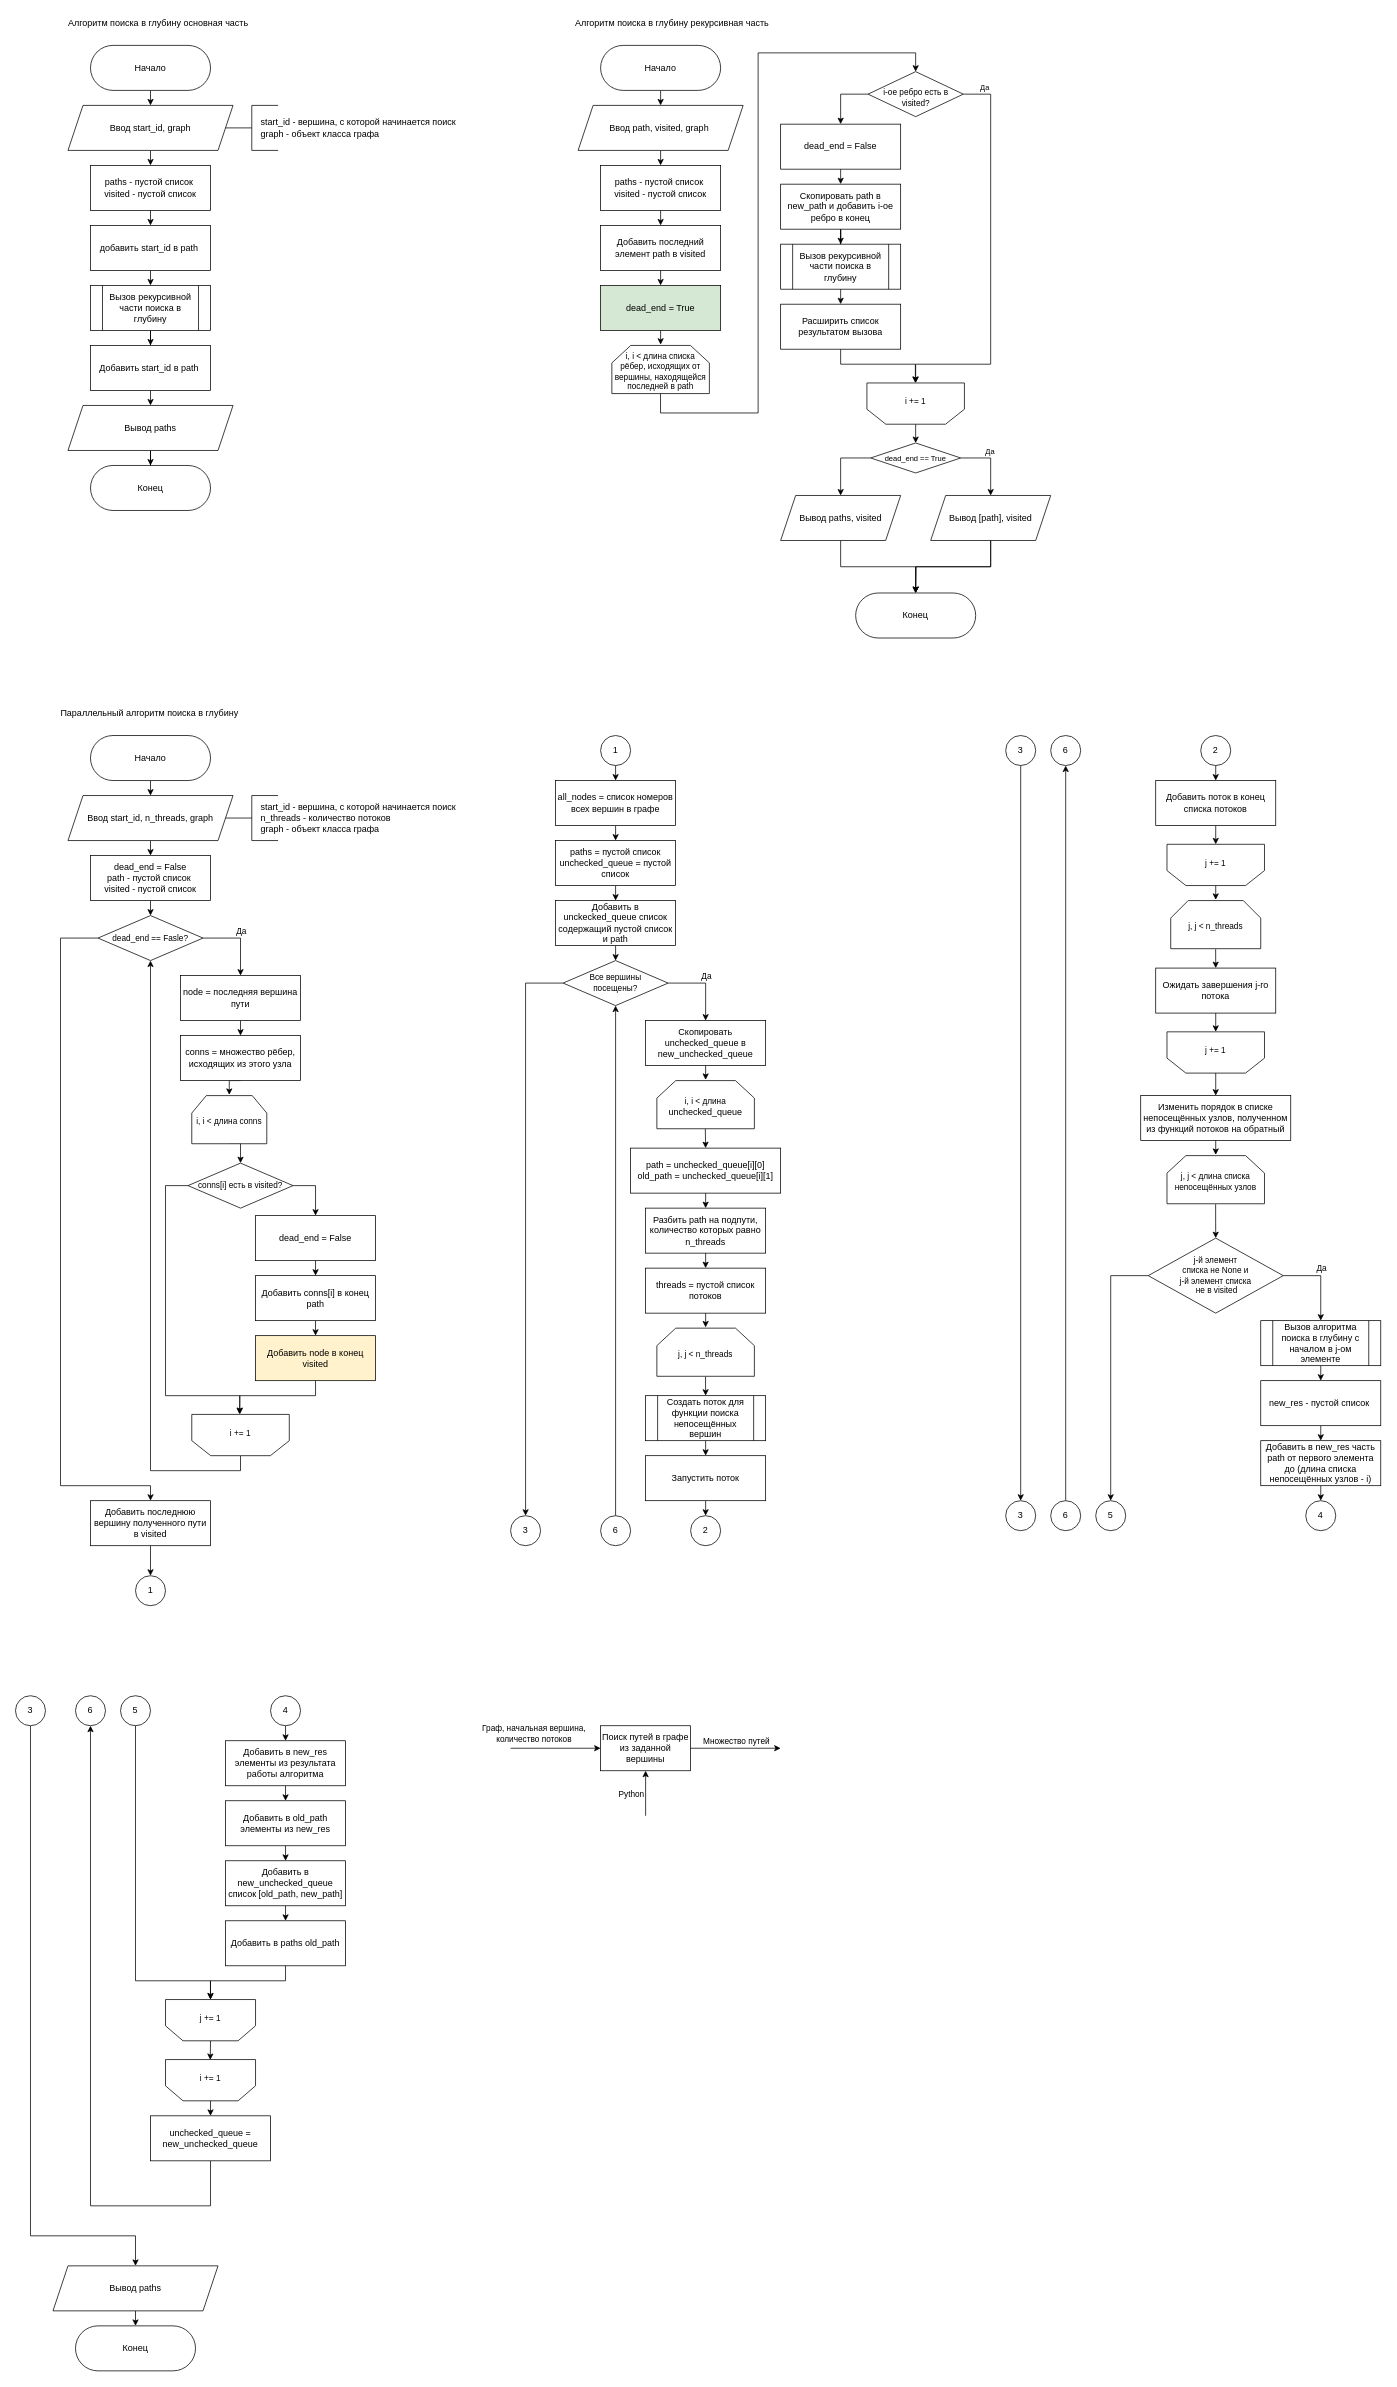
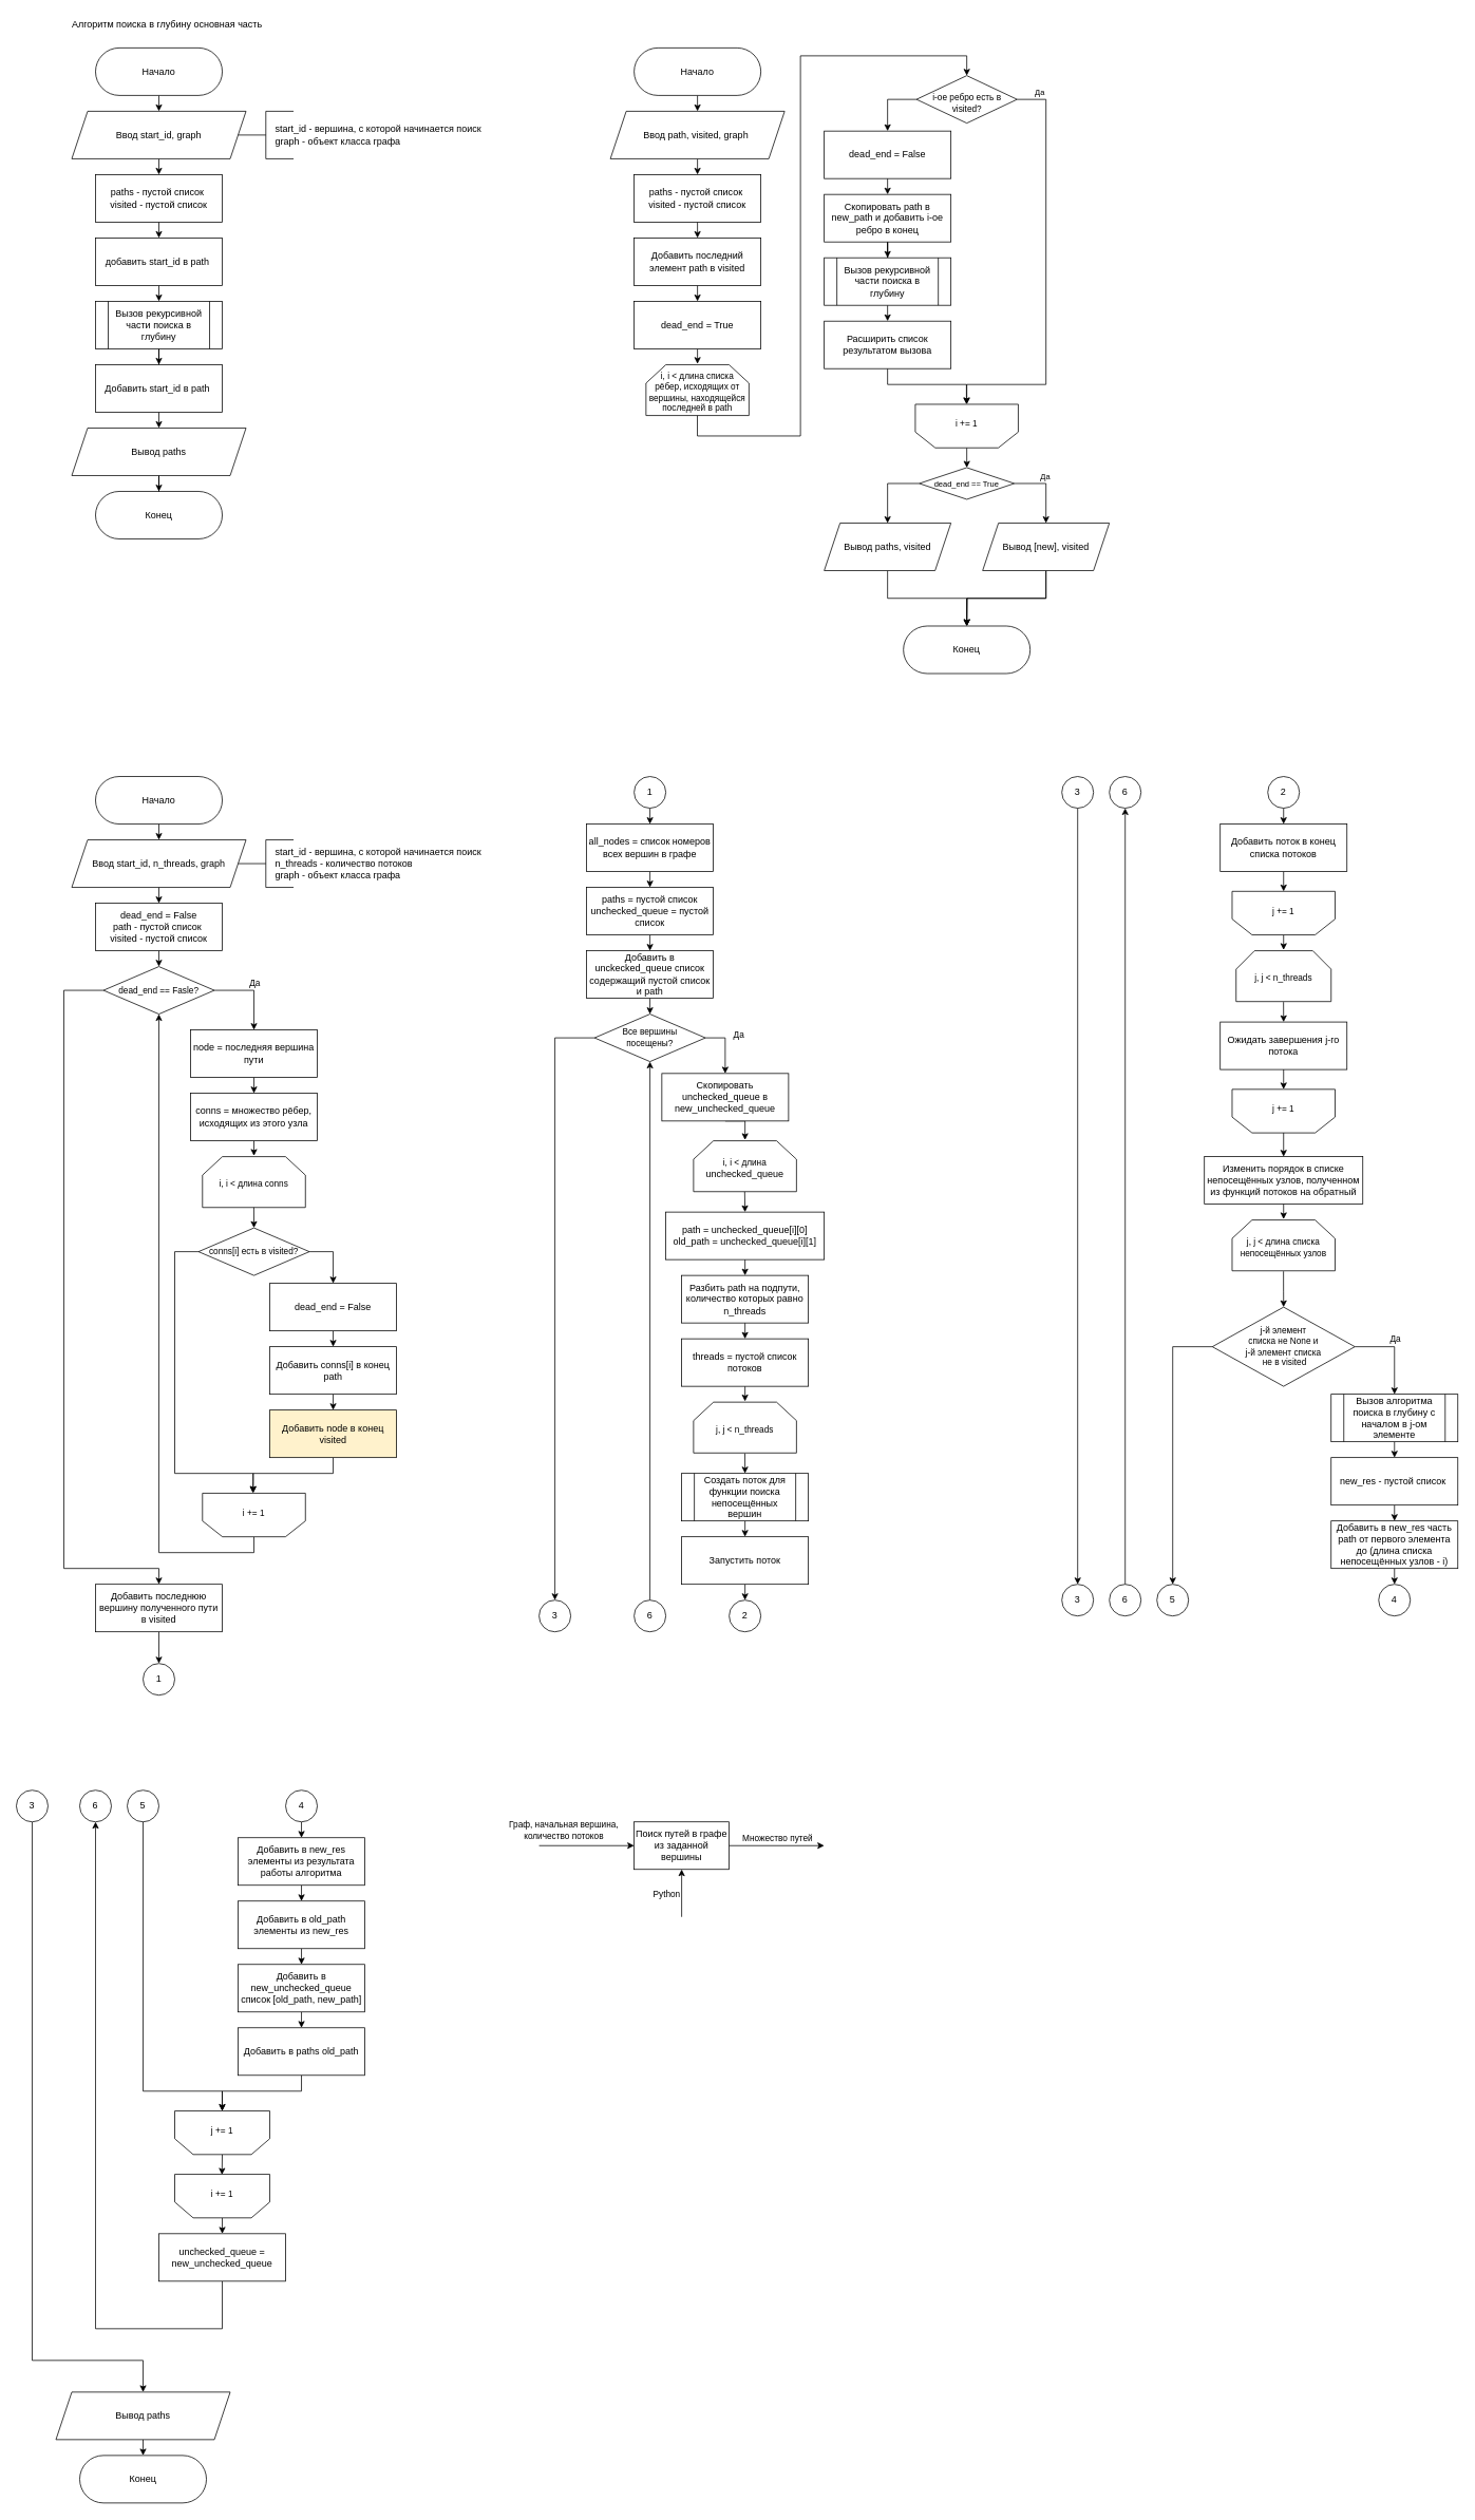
- <mxCell id="3" value="Алгоритм поиска в глубину рекурсивная часть" style="text;html=1;align=center;verticalAlign=middle;resizable=0;points=[];autosize=1;strokeColor=none;" parent="1" vertex="1"><mxGeometry x="760" y="20" width="270" height="20" as="geometry" /></mxCell>
- <mxCell id="29" value="dead_end = True" style="rounded=0;whiteSpace=wrap;html=1;fillColor=#d5e8d4;" parent="1" vertex="1"><mxGeometry x="800" y="380" width="160" height="60" as="geometry" /></mxCell>
+ <mxCell id="29" value="dead_end = True" style="rounded=0;whiteSpace=wrap;html=1;" parent="1" vertex="1"><mxGeometry x="800" y="380" width="160" height="60" as="geometry" /></mxCell>
- <mxCell id="49" value="Вывод [path], visited" style="shape=parallelogram;perimeter=parallelogramPerimeter;whiteSpace=wrap;html=1;fixedSize=1;" parent="1" vertex="1"><mxGeometry x="1240" y="660" width="160" height="60" as="geometry" /></mxCell>
+ <mxCell id="49" value="Вывод [new], visited" style="shape=parallelogram;perimeter=parallelogramPerimeter;whiteSpace=wrap;html=1;fixedSize=1;" parent="1" vertex="1"><mxGeometry x="1240" y="660" width="160" height="60" as="geometry" /></mxCell>
- <mxCell id="56" value="Параллельный алгоритм поиска в глубину&amp;nbsp;" style="text;html=1;align=center;verticalAlign=middle;resizable=0;points=[];autosize=1;strokeColor=none;" parent="1" vertex="1"><mxGeometry x="70" y="940" width="260" height="20" as="geometry" /></mxCell>
- <mxCell id="99" value="Скопировать unchecked_queue&amp;nbsp;в new_unchecked_queue" style="rounded=0;whiteSpace=wrap;html=1;" parent="1" vertex="1"><mxGeometry x="860" y="1360" width="160" height="60" as="geometry" /></mxCell>
+ <mxCell id="99" value="Скопировать unchecked_queue&amp;nbsp;в new_unchecked_queue" style="rounded=0;whiteSpace=wrap;html=1;" parent="1" vertex="1"><mxGeometry x="835" y="1355" width="160" height="60" as="geometry" /></mxCell>
- <mxCell id="75" value="&lt;font style=&quot;font-size: 11px&quot;&gt;i, i &amp;lt; длина conns&lt;/font&gt;" style="strokeWidth=1;html=1;shape=stencil(1VbBcoIwEP0ajjiRDFaPHWpPjhcPPa+4asaQMAlV+/eNRqYEC6VrL53hkH0L7+1bsoGIZ3YPJUYJU1BgxF+iJFloXTpgIQpRudAt9z4xYT48+XA29SHYEvPKY0cwAtYSfcZWRh/wJDbVjUGoPRrPyucRe3b3XC6e5VopRyK0skGmkXdkIJR7lp09GRulXubjFvuodAoFVmgC9Mve0gNR8kpWGg9TWhGUQke17k9Kb79XGtOU5pTutbXGA8WWBF9sxJKW3Gw6UG9F0ptR3ZF6WU8dwV2HHs8c0jWAPFtDftgZ/a4231ZZwmW47xJ1utBHbGy6Vq/6GlAzSKEaDE8PM7Qa+AcUaTqEAkzuFiYcdBP6OMdwFjY2uoLLqwhyEswOY8cSbyXsgpQ9IZYN+DZvdbU8qHZCMMz+k19KsX12KTuEstFzqS32nAcOvxu2K9oxoTzbaoM9o7sVUvpPdNepcEdwRf0vwxX4BA==);whiteSpace=wrap;fontSize=10;align=center;spacing=2;perimeterSpacing=1;" parent="1" vertex="1"><mxGeometry x="255" y="1460" width="100" height="70" as="geometry" /></mxCell>
+ <mxCell id="75" value="&lt;font style=&quot;font-size: 11px&quot;&gt;i, i &amp;lt; длина conns&lt;/font&gt;" style="strokeWidth=1;html=1;shape=stencil(1VbBcoIwEP0ajjiRDFaPHWpPjhcPPa+4asaQMAlV+/eNRqYEC6VrL53hkH0L7+1bsoGIZ3YPJUYJU1BgxF+iJFloXTpgIQpRudAt9z4xYT48+XA29SHYEvPKY0cwAtYSfcZWRh/wJDbVjUGoPRrPyucRe3b3XC6e5VopRyK0skGmkXdkIJR7lp09GRulXubjFvuodAoFVmgC9Mve0gNR8kpWGg9TWhGUQke17k9Kb79XGtOU5pTutbXGA8WWBF9sxJKW3Gw6UG9F0ptR3ZF6WU8dwV2HHs8c0jWAPFtDftgZ/a4231ZZwmW47xJ1utBHbGy6Vq/6GlAzSKEaDE8PM7Qa+AcUaTqEAkzuFiYcdBP6OMdwFjY2uoLLqwhyEswOY8cSbyXsgpQ9IZYN+DZvdbU8qHZCMMz+k19KsX12KTuEstFzqS32nAcOvxu2K9oxoTzbaoM9o7sVUvpPdNepcEdwRf0vwxX4BA==);whiteSpace=wrap;fontSize=10;align=center;spacing=2;perimeterSpacing=1;" parent="1" vertex="1"><mxGeometry x="255" y="1460" width="130" height="70" as="geometry" /></mxCell>
